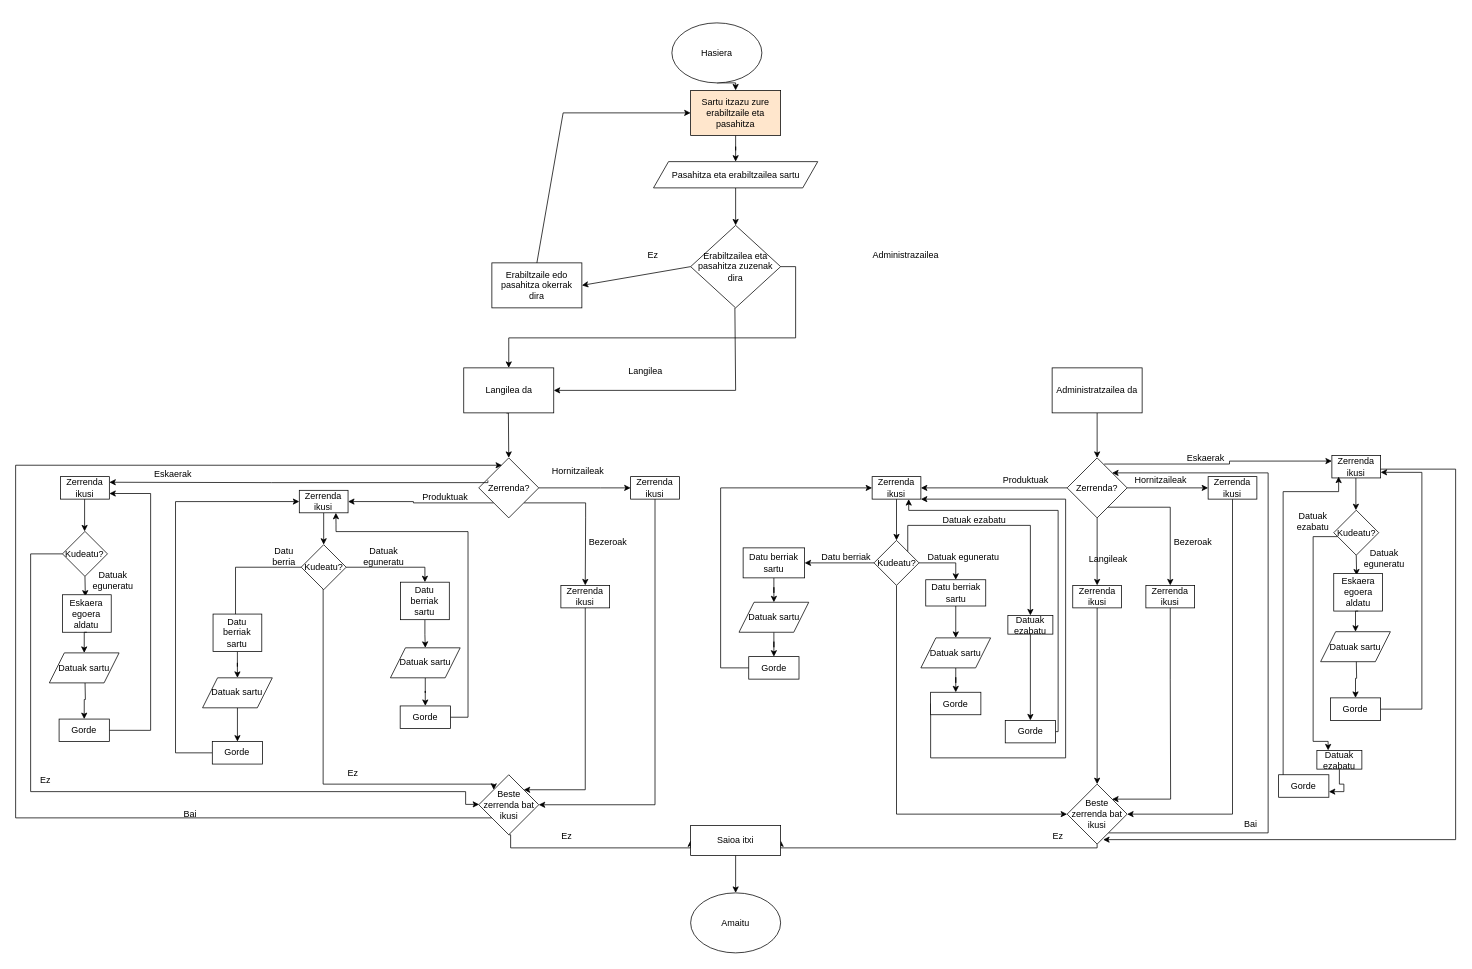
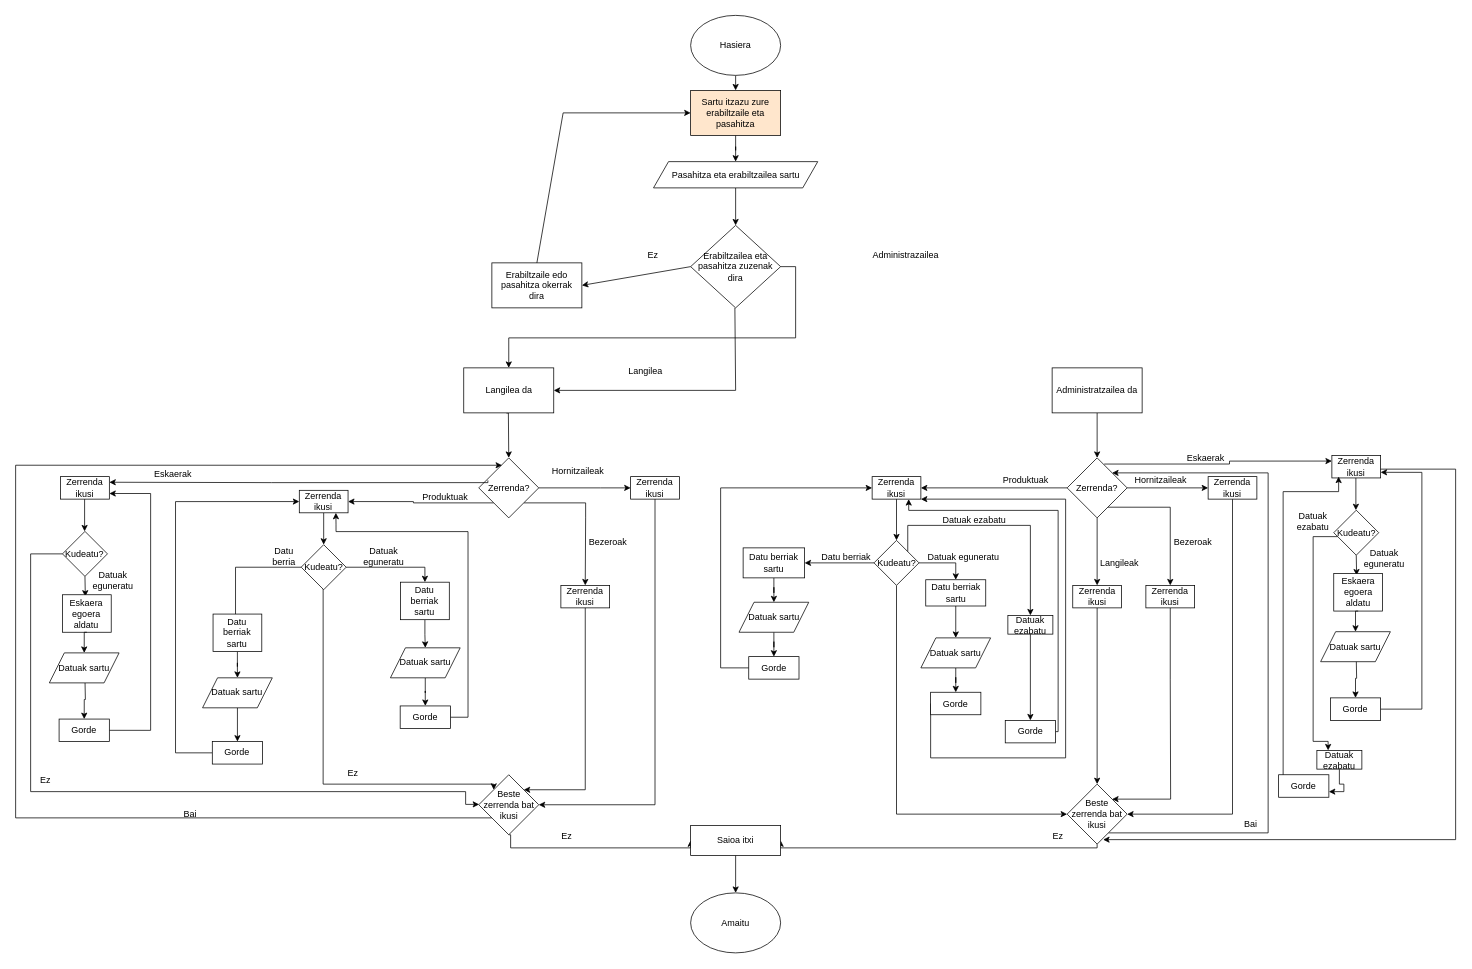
- <mxCell id="3" value="Hasiera" style="ellipse;whiteSpace=wrap;html=1;" vertex="1" parent="1"><mxGeometry x="895" y="30" width="120" height="80" as="geometry" /></mxCell>
+ <mxCell id="3" value="Hasiera" style="ellipse;whiteSpace=wrap;html=1;" vertex="1" parent="1"><mxGeometry x="920" y="20" width="120" height="80" as="geometry" /></mxCell>
- <mxCell id="34" value="Langileak" style="text;html=1;align=center;verticalAlign=middle;whiteSpace=wrap;rounded=0;" vertex="1" parent="1"><mxGeometry x="1447" y="730" width="60" height="30" as="geometry" /></mxCell>
+ <mxCell id="34" value="Langileak" style="text;html=1;align=center;verticalAlign=middle;whiteSpace=wrap;rounded=0;" vertex="1" parent="1"><mxGeometry x="1462" y="735" width="60" height="30" as="geometry" /></mxCell>
